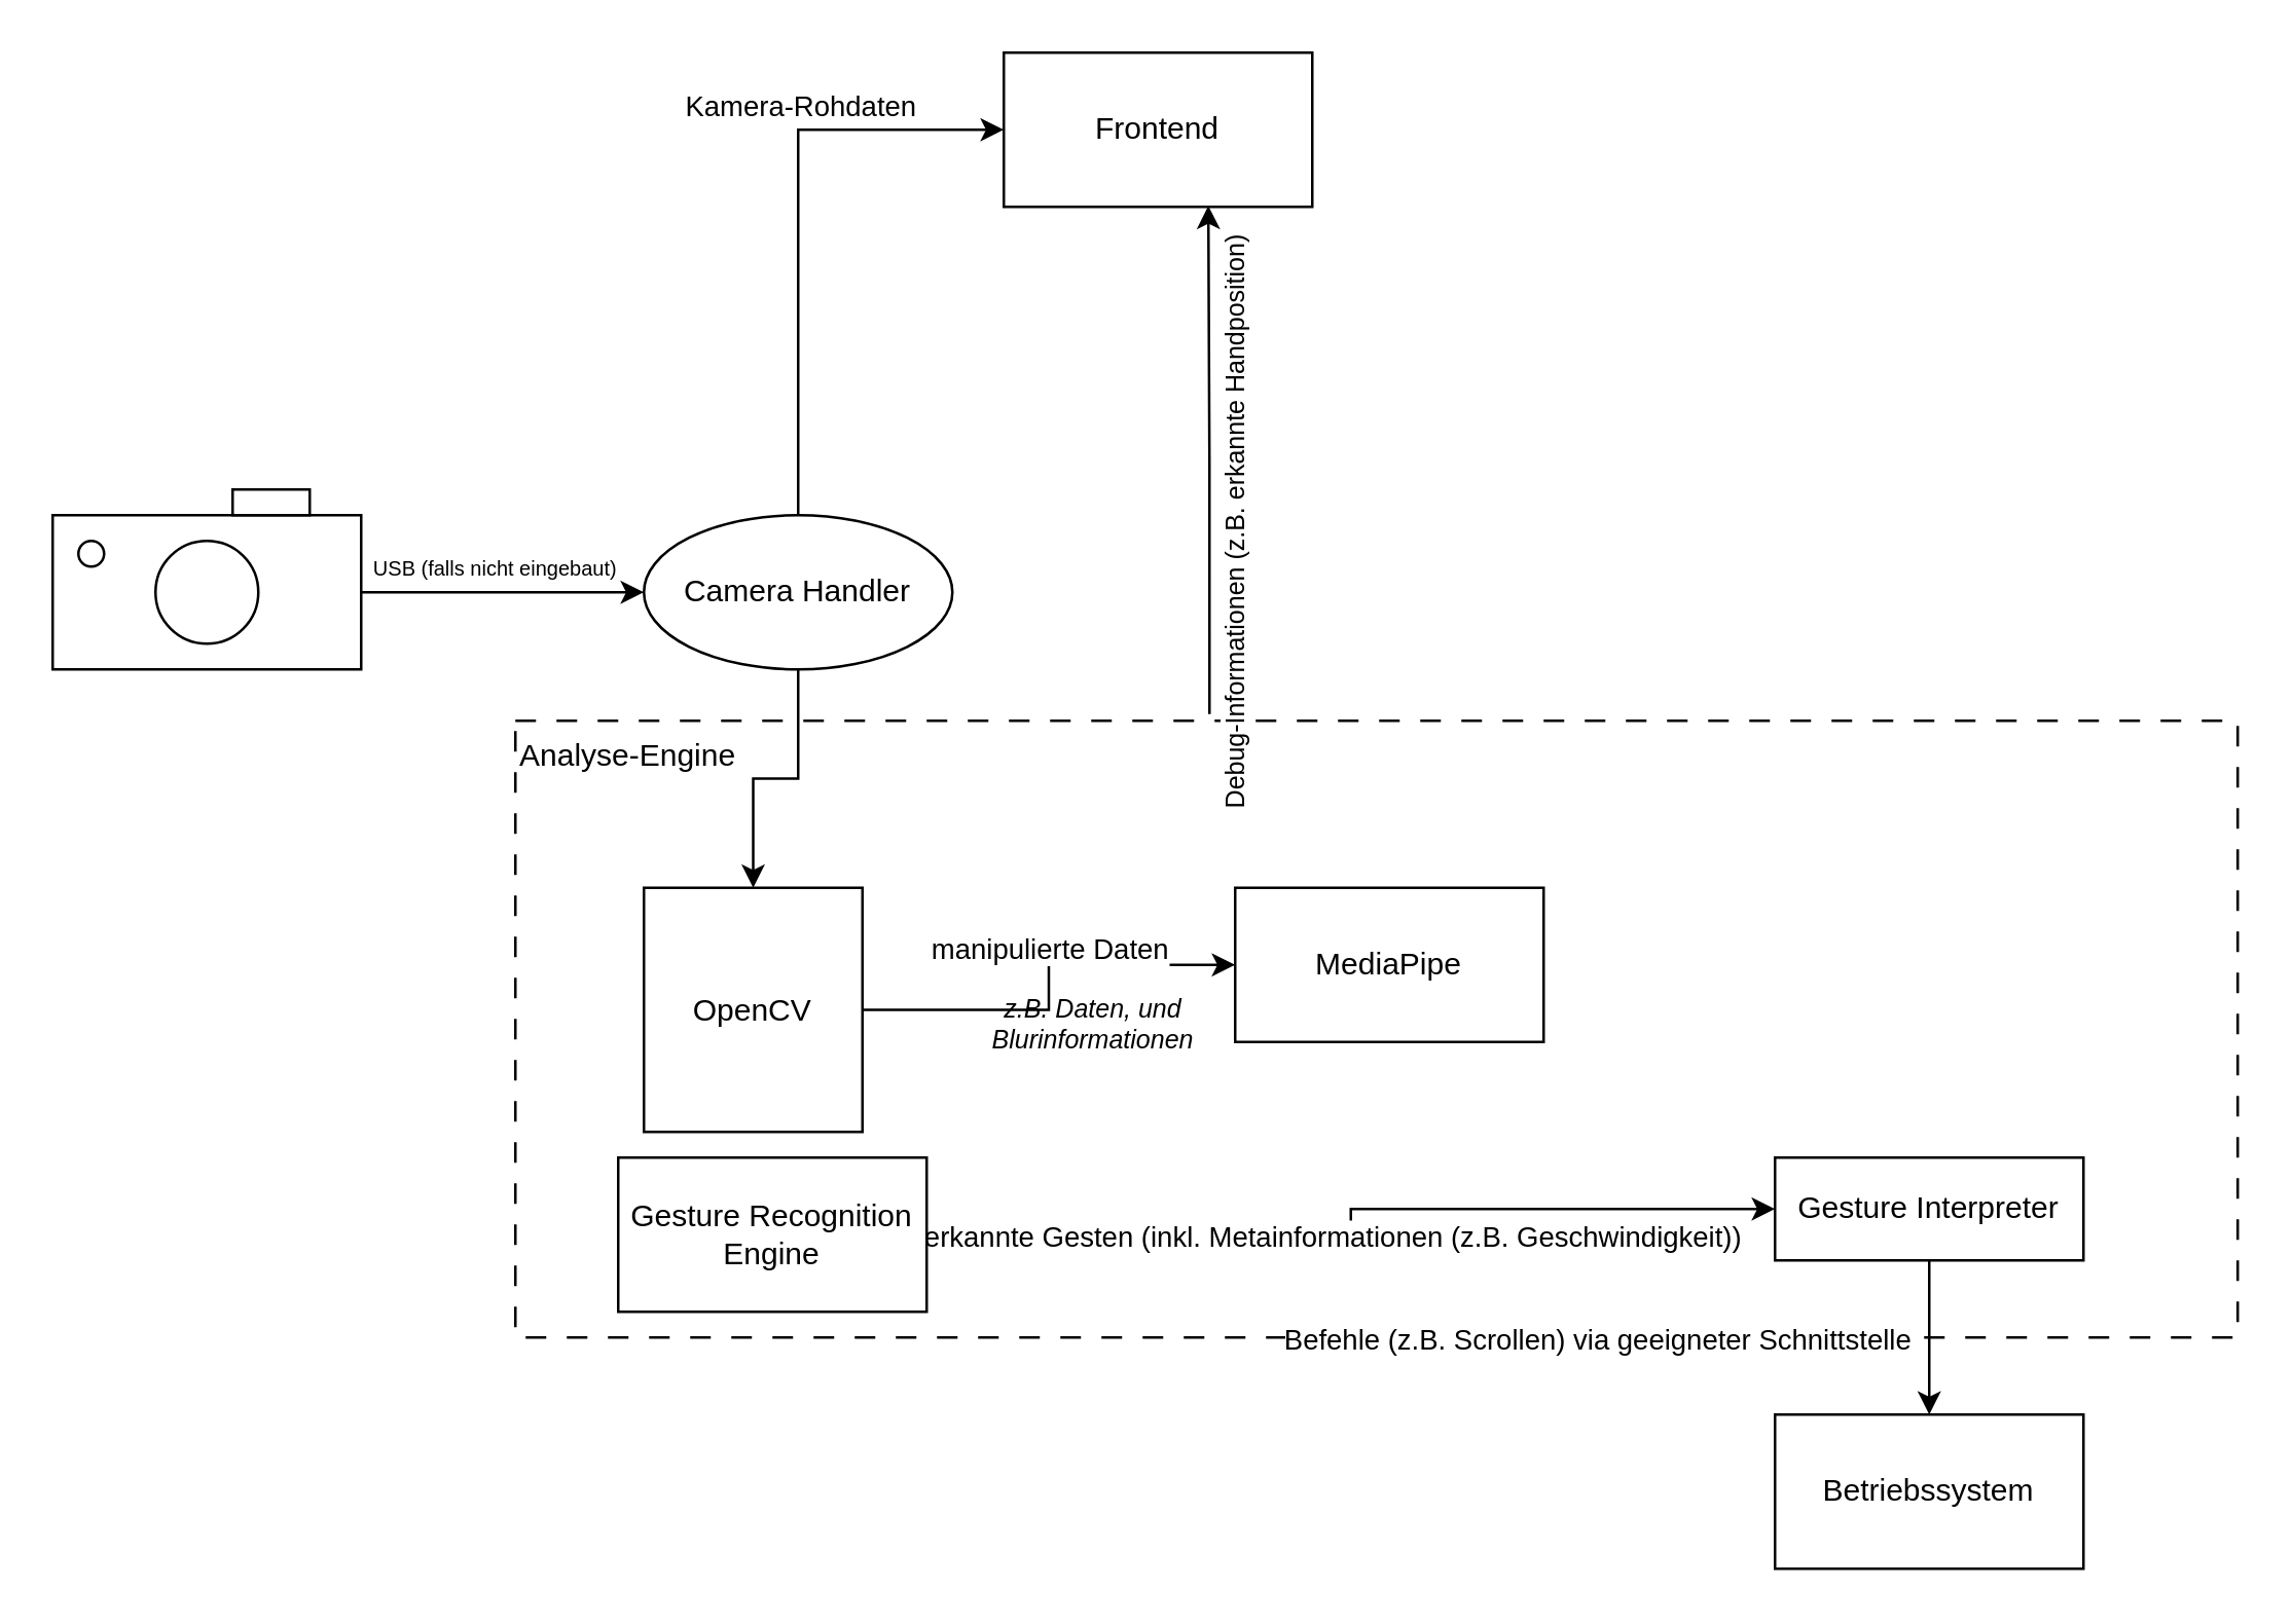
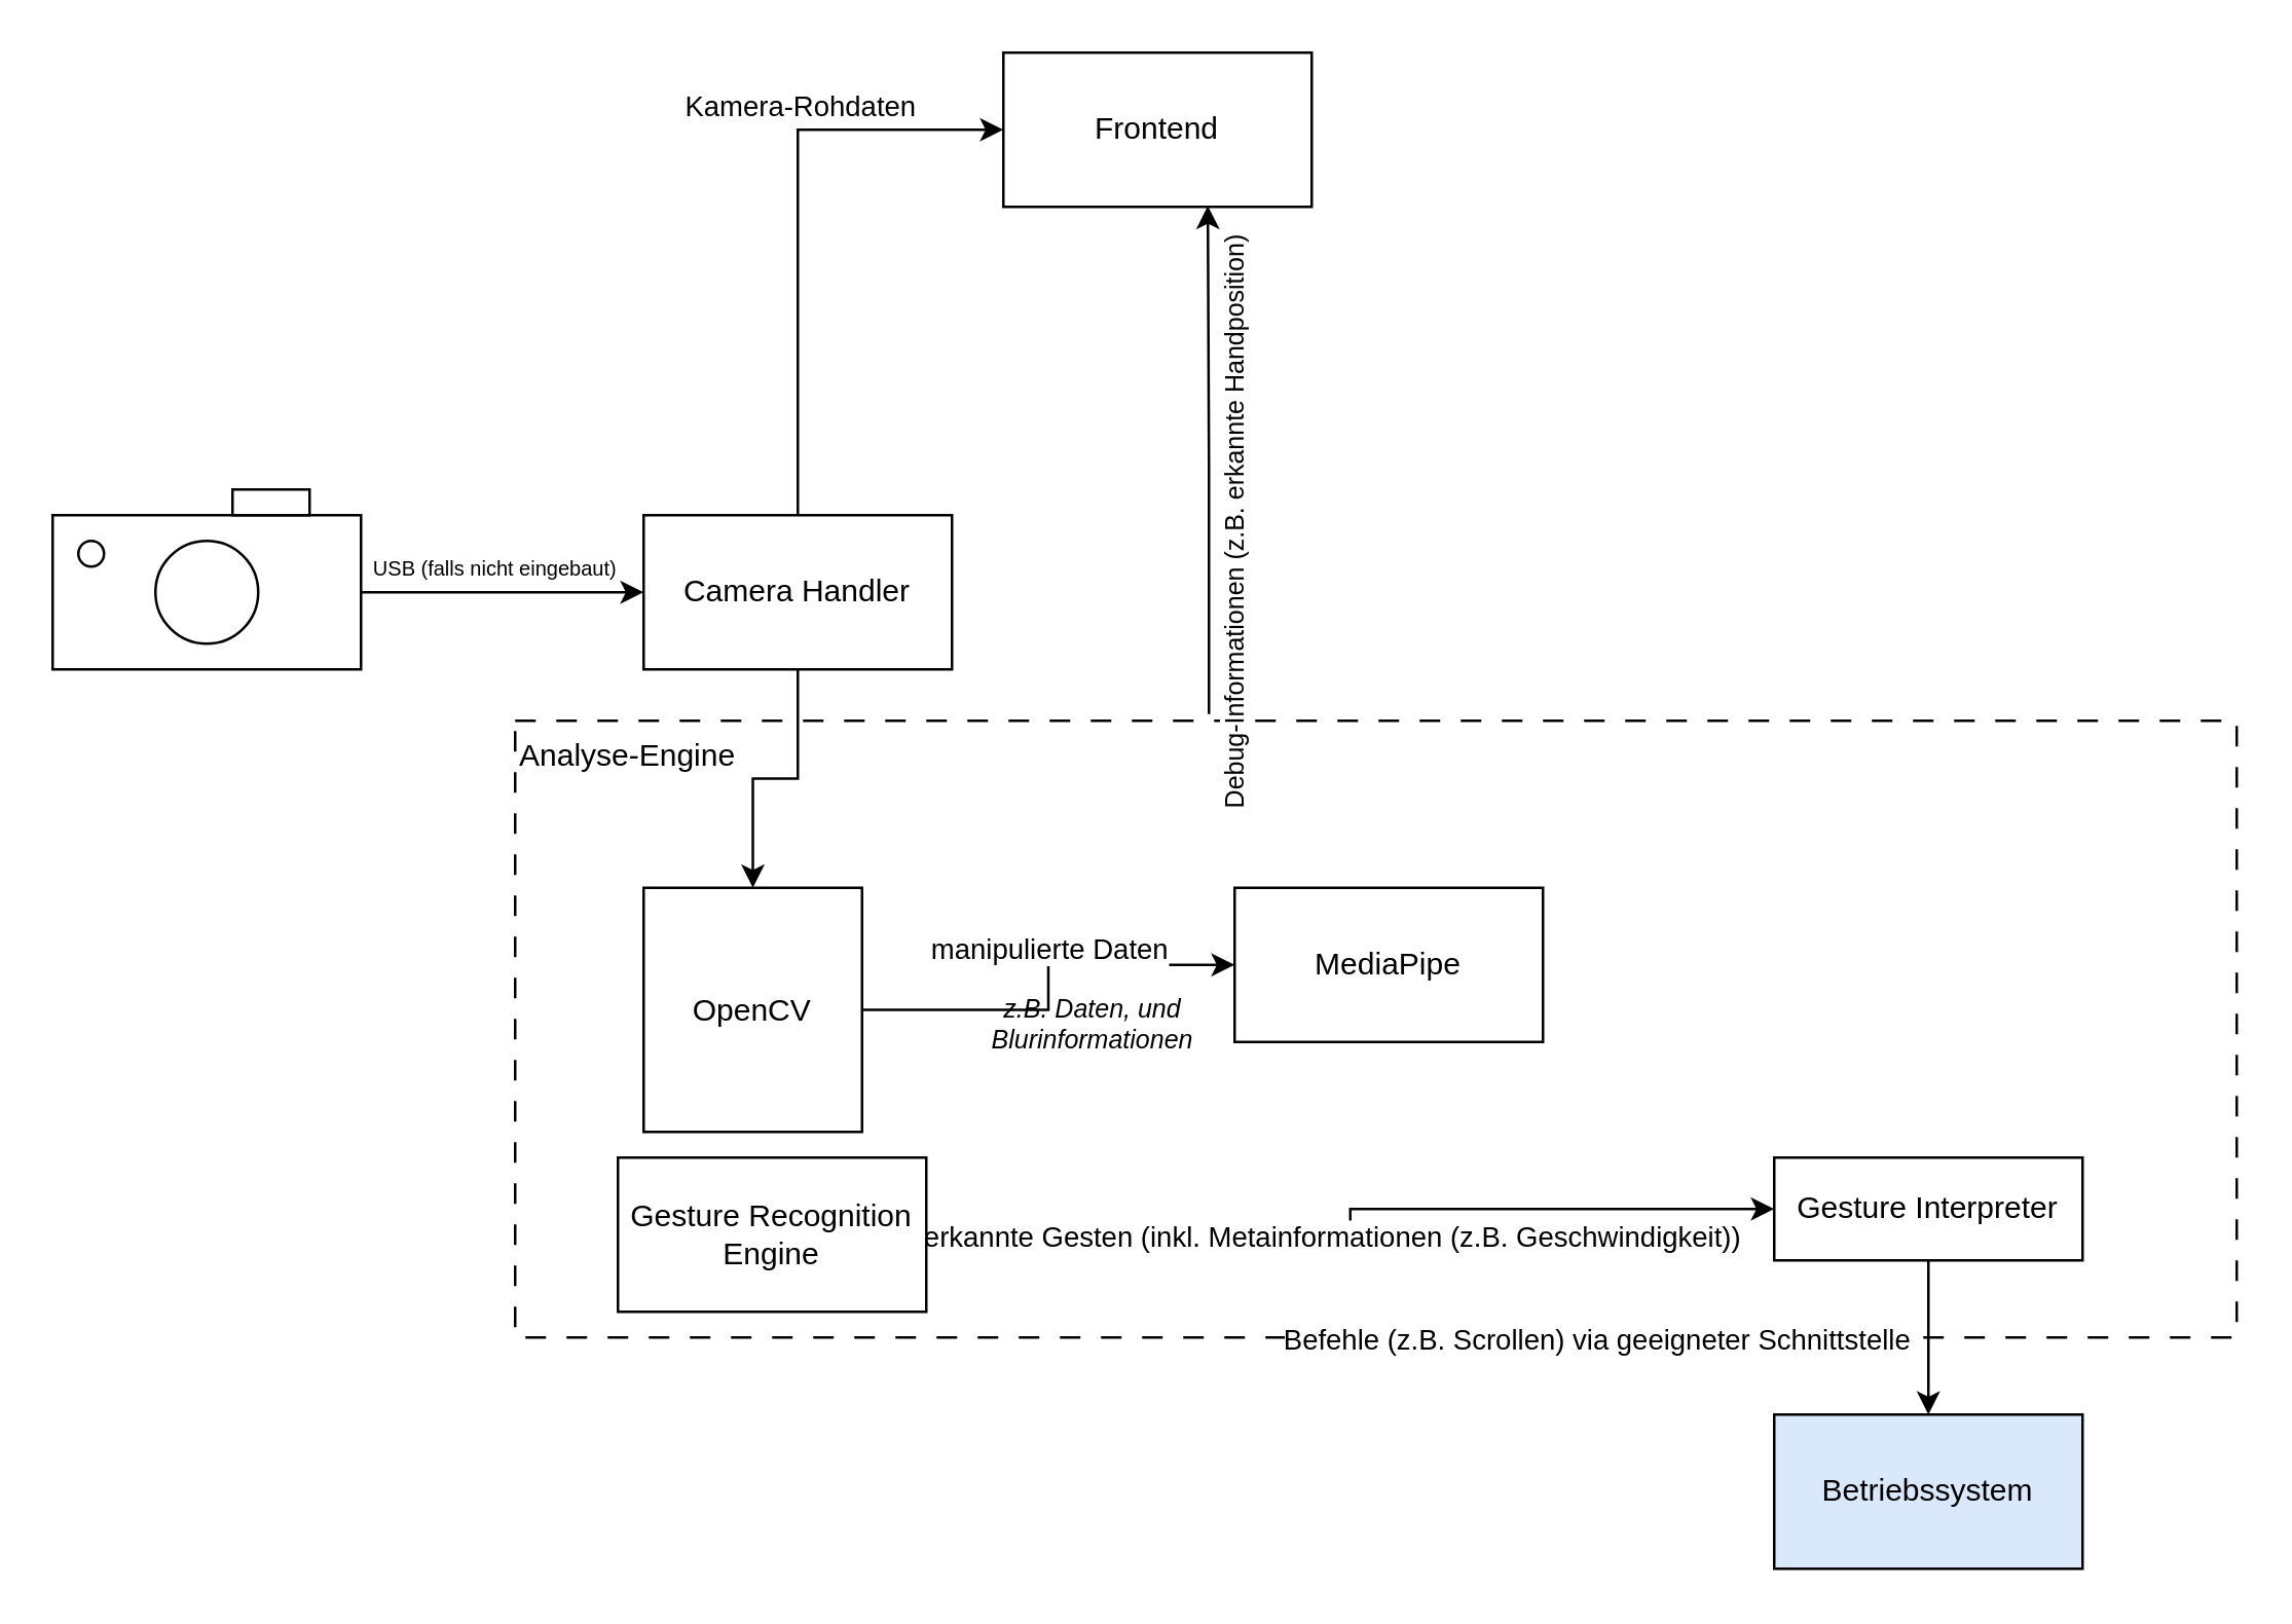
- <mxCell id="11" value="&lt;div&gt;Camera Handler&lt;/div&gt;" style="ellipse;whiteSpace=wrap;html=1;" vertex="1" parent="1"><mxGeometry x="250" y="200" width="120" height="60" as="geometry" /></mxCell>
+ <mxCell id="11" value="&lt;div&gt;Camera Handler&lt;/div&gt;" style="rounded=0;whiteSpace=wrap;html=1;" vertex="1" parent="1"><mxGeometry x="250" y="200" width="120" height="60" as="geometry" /></mxCell>
- <mxCell id="27" value="Betriebssystem" style="whiteSpace=wrap;html=1;rounded=0;" vertex="1" parent="1"><mxGeometry x="690" y="550" width="120" height="60" as="geometry" /></mxCell>
+ <mxCell id="27" value="Betriebssystem" style="whiteSpace=wrap;html=1;rounded=0;fillColor=#dae8fc;" vertex="1" parent="1"><mxGeometry x="690" y="550" width="120" height="60" as="geometry" /></mxCell>
